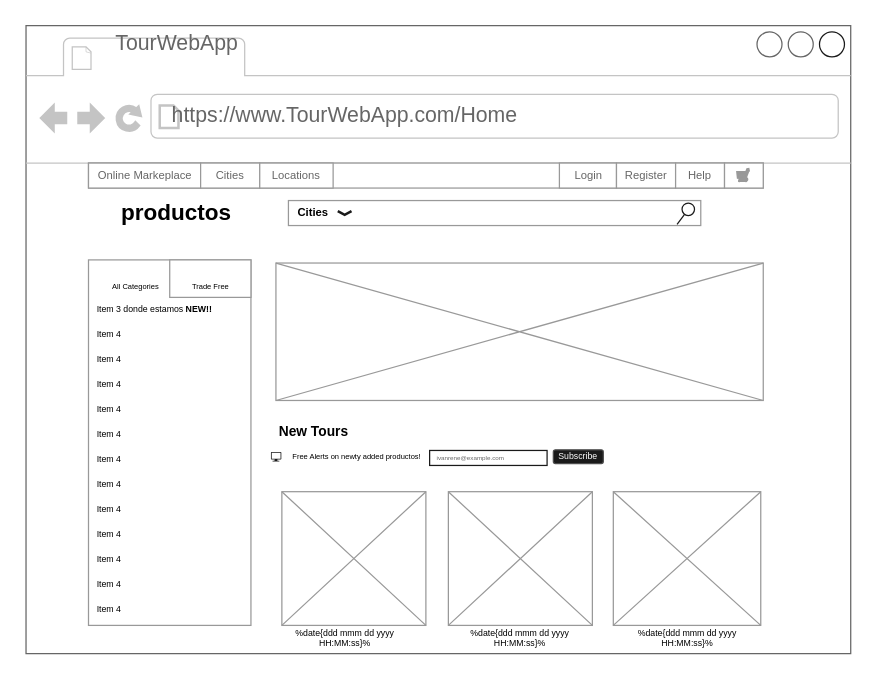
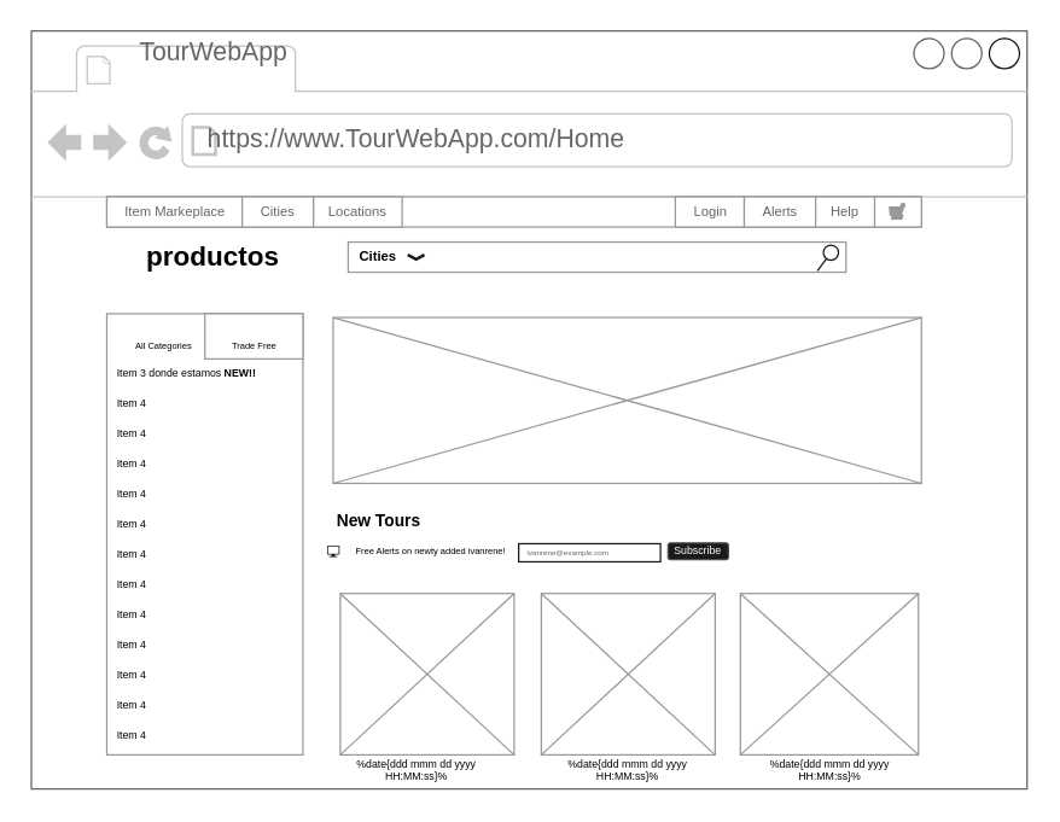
- <mxCell id="8" value="Online Markeplace" style="strokeColor=inherit;fillColor=inherit;gradientColor=inherit;strokeWidth=1;shadow=0;dashed=0;align=center;html=1;shape=mxgraph.mockup.forms.rrect;rSize=0;fontSize=9;fontColor=#666666;" vertex="1" parent="7"><mxGeometry x="0.003" width="89.728" height="20" as="geometry" /></mxCell>
+ <mxCell id="8" value="Item Markeplace" style="strokeColor=inherit;fillColor=inherit;gradientColor=inherit;strokeWidth=1;shadow=0;dashed=0;align=center;html=1;shape=mxgraph.mockup.forms.rrect;rSize=0;fontSize=9;fontColor=#666666;" vertex="1" parent="7"><mxGeometry x="0.003" width="89.728" height="20" as="geometry" /></mxCell>
- <mxCell id="10" value="Register" style="strokeColor=inherit;fillColor=inherit;gradientColor=inherit;strokeWidth=1;shadow=0;dashed=0;align=center;html=1;shape=mxgraph.mockup.forms.rrect;rSize=0;fontSize=9;fontColor=#666666;" vertex="1" parent="7"><mxGeometry x="422.538" width="47.308" height="20" as="geometry" /></mxCell>
+ <mxCell id="10" value="Alerts" style="strokeColor=inherit;fillColor=inherit;gradientColor=inherit;strokeWidth=1;shadow=0;dashed=0;align=center;html=1;shape=mxgraph.mockup.forms.rrect;rSize=0;fontSize=9;fontColor=#666666;" vertex="1" parent="7"><mxGeometry x="422.538" width="47.308" height="20" as="geometry" /></mxCell>
- <mxCell id="41" value="Free Alerts on newty added productos!" style="text;html=1;strokeColor=none;fillColor=none;align=center;verticalAlign=middle;whiteSpace=wrap;rounded=0;fontSize=6;" vertex="1" parent="2"><mxGeometry x="210" y="330" width="110" height="30" as="geometry" /></mxCell>
+ <mxCell id="41" value="Free Alerts on newty added ivanrene!" style="text;html=1;strokeColor=none;fillColor=none;align=center;verticalAlign=middle;whiteSpace=wrap;rounded=0;fontSize=6;" vertex="1" parent="2"><mxGeometry x="210" y="330" width="110" height="30" as="geometry" /></mxCell>
